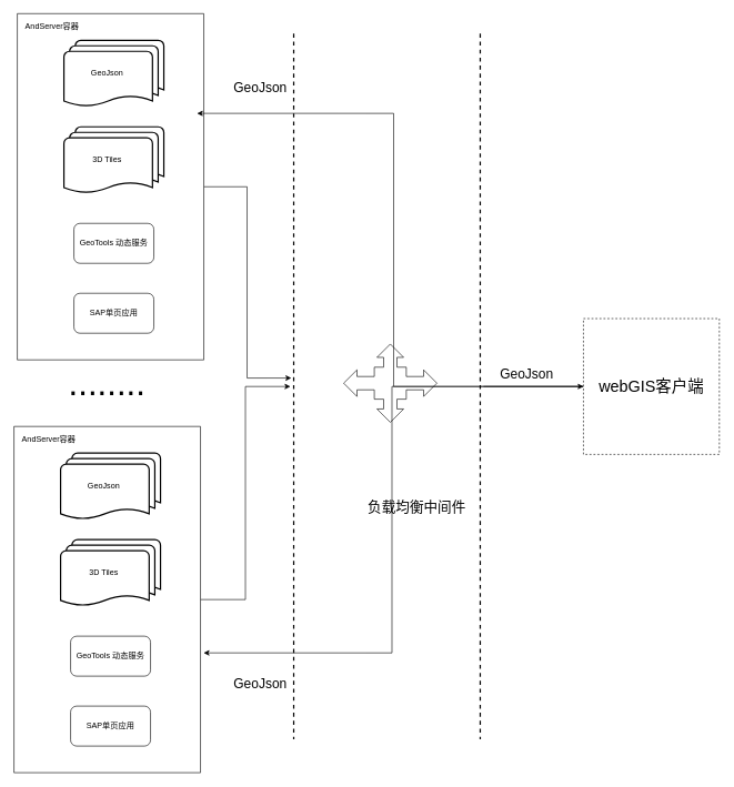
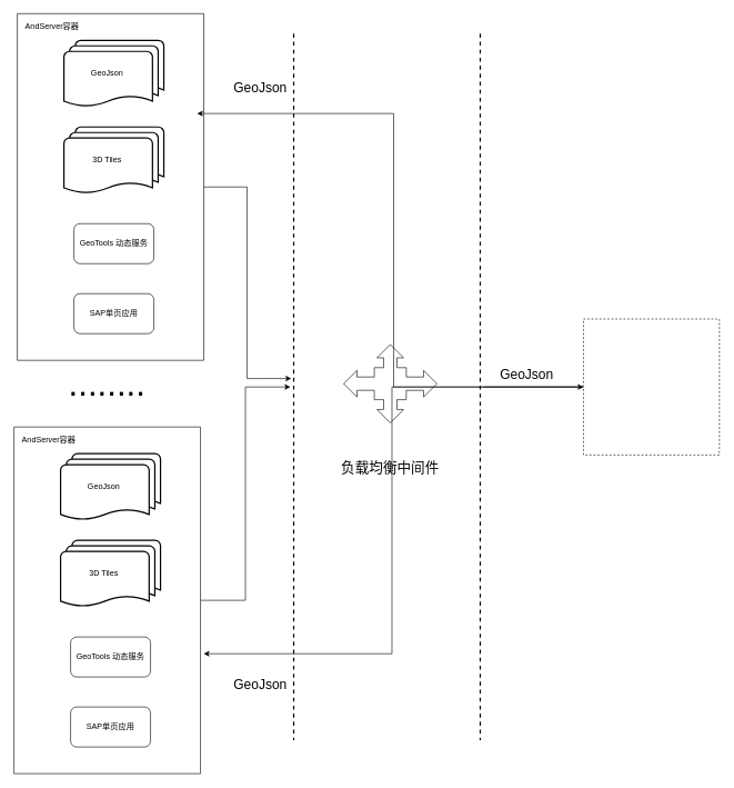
- <mxCell id="33" value="&lt;font style=&quot;font-size: 24px&quot;&gt;webGIS客户端&lt;/font&gt;" style="text;html=1;strokeColor=none;fillColor=none;align=center;verticalAlign=middle;whiteSpace=wrap;rounded=0;dashed=1;" vertex="1" parent="1"><mxGeometry x="891" y="556.25" width="172" height="47.5" as="geometry" /></mxCell>
- <mxCell id="29" value="&lt;font style=&quot;font-size: 21px&quot;&gt;负载均衡中间件&lt;/font&gt;" style="text;html=1;strokeColor=none;fillColor=none;align=center;verticalAlign=middle;whiteSpace=wrap;rounded=0;dashed=1;" vertex="1" parent="1"><mxGeometry x="545" y="720" width="160" height="80" as="geometry" /></mxCell>
+ <mxCell id="29" value="&lt;font style=&quot;font-size: 21px&quot;&gt;负载均衡中间件&lt;/font&gt;" style="text;html=1;strokeColor=none;fillColor=none;align=center;verticalAlign=middle;whiteSpace=wrap;rounded=0;dashed=1;" vertex="1" parent="1"><mxGeometry x="505" y="660" width="160" height="80" as="geometry" /></mxCell>
